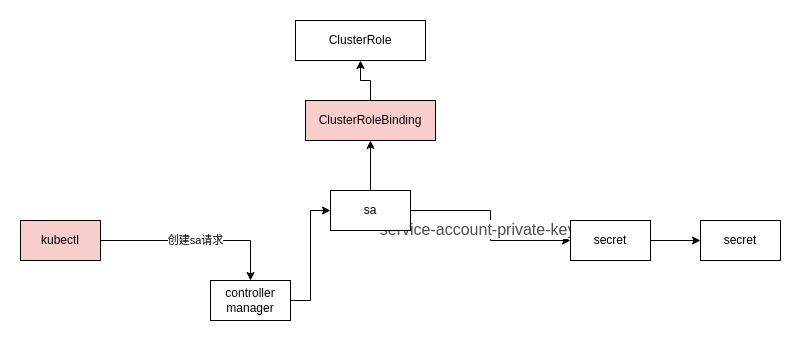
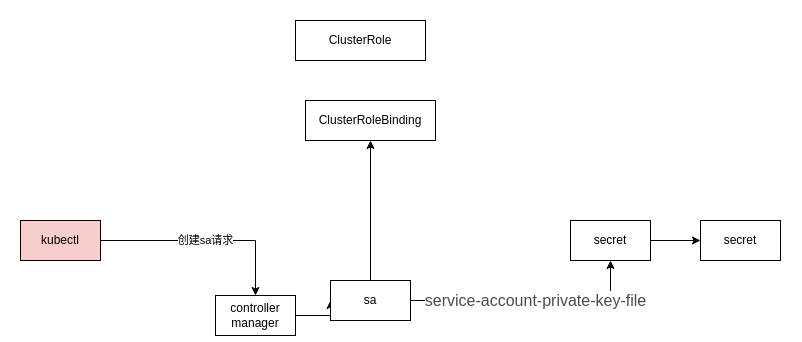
- <mxCell id="12" style="edgeStyle=orthogonalEdgeStyle;rounded=0;orthogonalLoop=1;jettySize=auto;html=1;exitX=0.5;exitY=0;exitDx=0;exitDy=0;entryX=0.5;entryY=1;entryDx=0;entryDy=0;" edge="1" parent="1" source="13" target="14"><mxGeometry relative="1" as="geometry" /></mxCell>
- <mxCell id="13" value="ClusterRoleBinding" style="rounded=0;whiteSpace=wrap;html=1;fillColor=#f8cecc;" vertex="1" parent="1"><mxGeometry x="305" y="100" width="130" height="40" as="geometry" /></mxCell>
+ <mxCell id="13" value="ClusterRoleBinding" style="rounded=0;whiteSpace=wrap;html=1;" vertex="1" parent="1"><mxGeometry x="305" y="100" width="130" height="40" as="geometry" /></mxCell>
- <mxCell id="10" value="sa" style="rounded=0;whiteSpace=wrap;html=1;" vertex="1" parent="1"><mxGeometry x="330" y="190" width="80" height="40" as="geometry" /></mxCell>
+ <mxCell id="10" value="sa" style="rounded=0;whiteSpace=wrap;html=1;" vertex="1" parent="1"><mxGeometry x="330" y="280" width="80" height="40" as="geometry" /></mxCell>
- <mxCell id="6" value="controller manager" style="rounded=0;whiteSpace=wrap;html=1;" vertex="1" parent="1"><mxGeometry x="210" y="280" width="80" height="40" as="geometry" /></mxCell>
+ <mxCell id="6" value="controller manager" style="rounded=0;whiteSpace=wrap;html=1;" vertex="1" parent="1"><mxGeometry x="215" y="295" width="80" height="40" as="geometry" /></mxCell>
